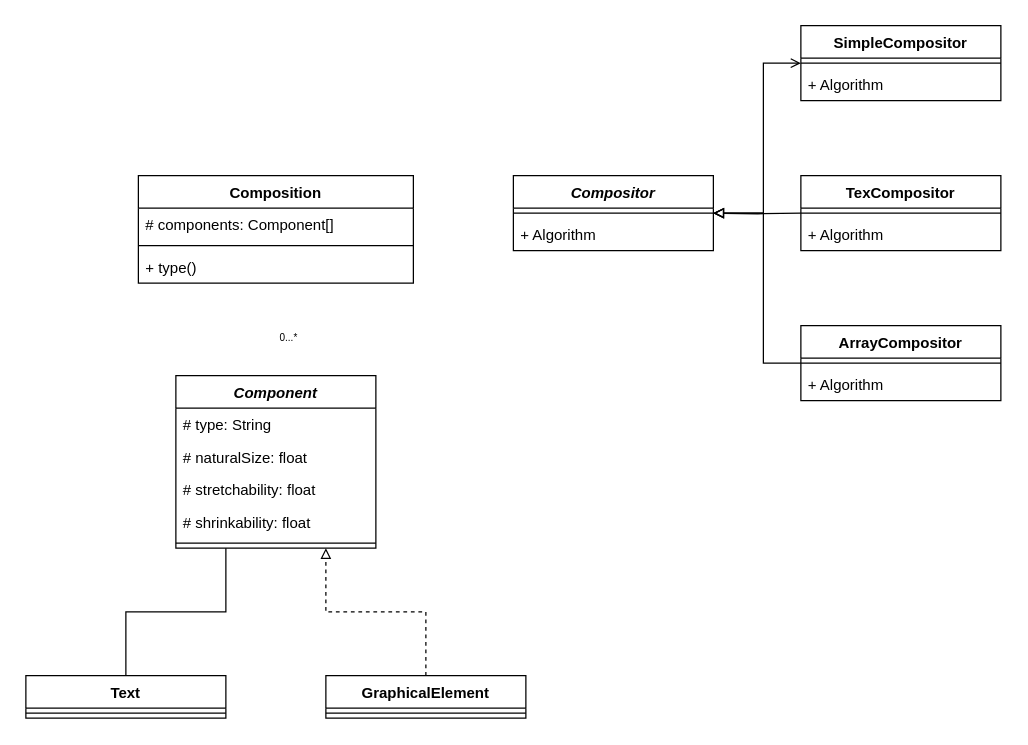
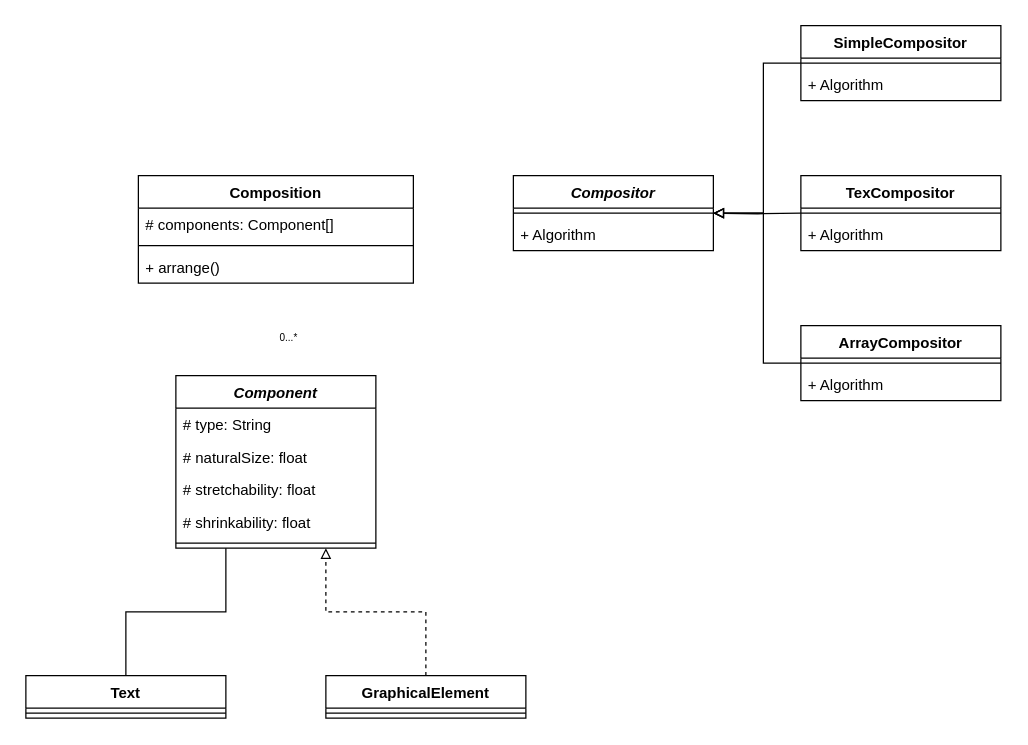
- <mxCell id="22" style="edgeStyle=orthogonalEdgeStyle;rounded=0;orthogonalLoop=1;jettySize=auto;html=1;exitX=1;exitY=0.5;exitDx=0;exitDy=0;entryX=0;entryY=0.5;entryDx=0;entryDy=0;fontSize=12;fontColor=#000000;startArrow=block;startFill=0;endArrow=open;endFill=0;" edge="1" parent="1" source="19" target="23"><mxGeometry relative="1" as="geometry"><Array as="points"><mxPoint x="610" y="170" /><mxPoint x="610" y="50" /></Array></mxGeometry></mxCell>
+ <mxCell id="22" style="edgeStyle=orthogonalEdgeStyle;rounded=0;orthogonalLoop=1;jettySize=auto;html=1;exitX=1;exitY=0.5;exitDx=0;exitDy=0;entryX=0;entryY=0.5;entryDx=0;entryDy=0;fontSize=12;fontColor=#000000;startArrow=block;startFill=0;endArrow=none;endFill=0;" edge="1" parent="1" source="19" target="23"><mxGeometry relative="1" as="geometry"><Array as="points"><mxPoint x="610" y="170" /><mxPoint x="610" y="50" /></Array></mxGeometry></mxCell>
- <mxCell id="17" value="+ type()" style="text;strokeColor=none;fillColor=none;align=left;verticalAlign=top;spacingLeft=4;spacingRight=4;overflow=hidden;rotatable=0;points=[[0,0.5],[1,0.5]];portConstraint=eastwest;fontColor=#000000;" vertex="1" parent="14"><mxGeometry y="60" width="220" height="26" as="geometry" /></mxCell>
+ <mxCell id="17" value="+ arrange()" style="text;strokeColor=none;fillColor=none;align=left;verticalAlign=top;spacingLeft=4;spacingRight=4;overflow=hidden;rotatable=0;points=[[0,0.5],[1,0.5]];portConstraint=eastwest;fontColor=#000000;" vertex="1" parent="14"><mxGeometry y="60" width="220" height="26" as="geometry" /></mxCell>
